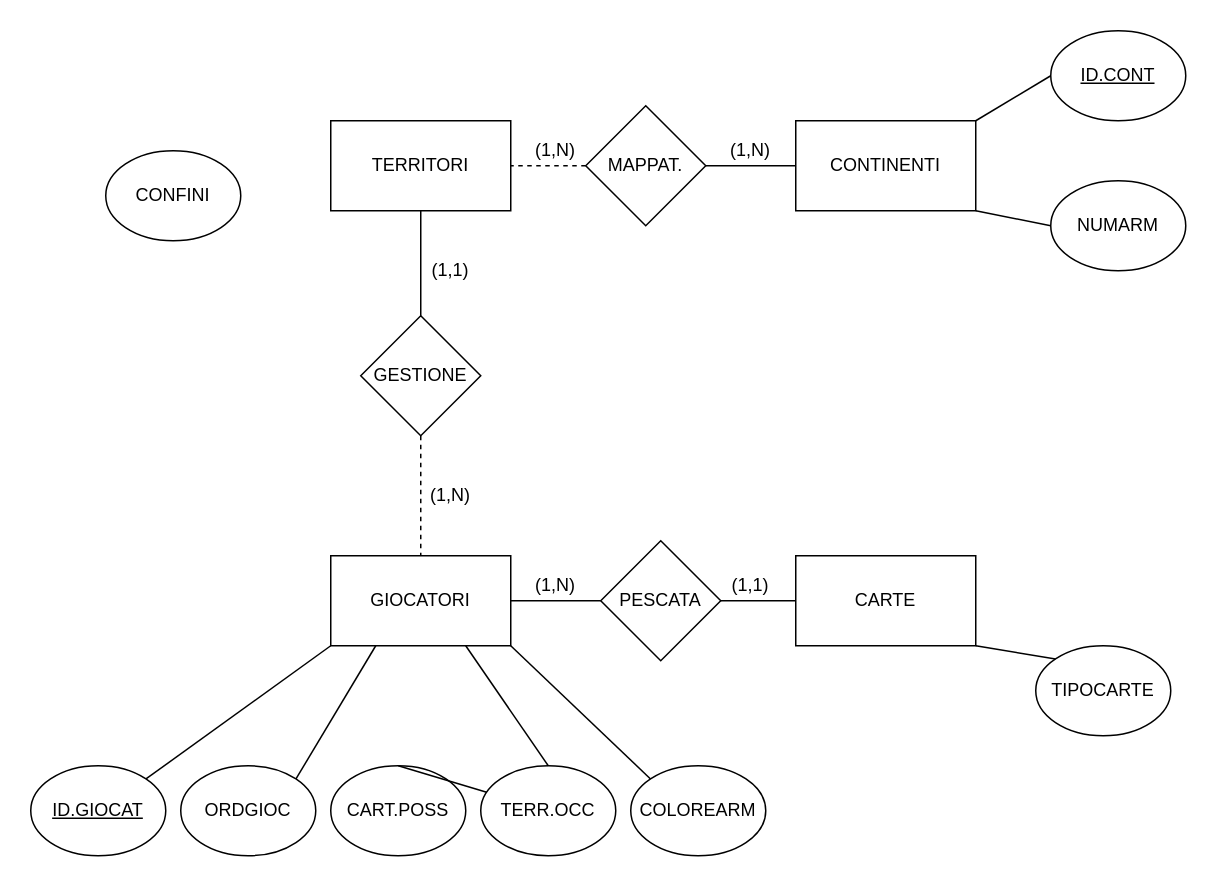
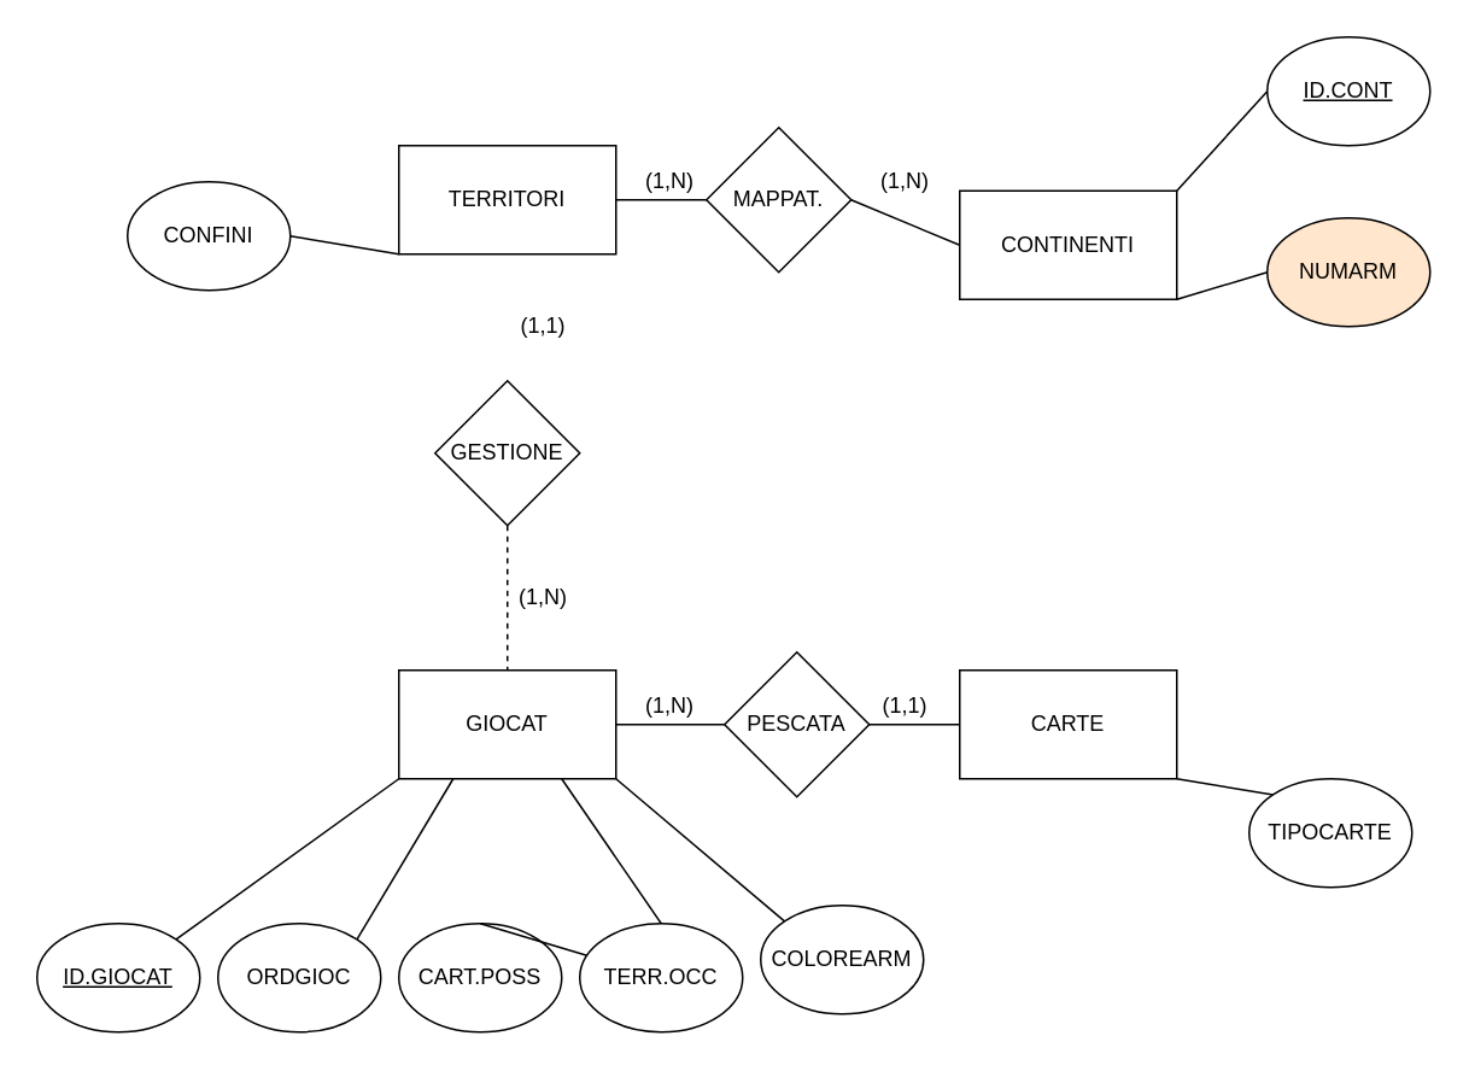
- <mxCell id="7" value="" style="endArrow=none;html=1;entryX=1;entryY=0.5;entryDx=0;entryDy=0;exitX=0;exitY=0.5;exitDx=0;exitDy=0;dashed=1;" edge="1" parent="1" source="6" target="4"><mxGeometry width="50" height="50" relative="1" as="geometry"><mxPoint x="460" y="330" as="sourcePoint" /><mxPoint x="510" y="280" as="targetPoint" /></mxGeometry></mxCell>
+ <mxCell id="7" value="" style="endArrow=none;html=1;entryX=1;entryY=0.5;entryDx=0;entryDy=0;exitX=0;exitY=0.5;exitDx=0;exitDy=0;" edge="1" parent="1" source="6" target="4"><mxGeometry width="50" height="50" relative="1" as="geometry"><mxPoint x="460" y="330" as="sourcePoint" /><mxPoint x="510" y="280" as="targetPoint" /></mxGeometry></mxCell>
- <mxCell id="5" value="CONTINENTI" style="rounded=0;whiteSpace=wrap;html=1;" vertex="1" parent="1"><mxGeometry x="530" y="80" width="120" height="60" as="geometry" /></mxCell>
+ <mxCell id="5" value="CONTINENTI" style="rounded=0;whiteSpace=wrap;html=1;" vertex="1" parent="1"><mxGeometry x="530" y="105" width="120" height="60" as="geometry" /></mxCell>
+ <mxCell id="34" value="" style="endArrow=none;html=1;entryX=0;entryY=1;entryDx=0;entryDy=0;exitX=1;exitY=0.5;exitDx=0;exitDy=0;" edge="1" parent="1" source="20" target="4"><mxGeometry width="50" height="50" relative="1" as="geometry"><mxPoint x="460" y="330" as="sourcePoint" /><mxPoint x="510" y="280" as="targetPoint" /></mxGeometry></mxCell>
- <mxCell id="21" value="NUMARM" style="ellipse;whiteSpace=wrap;html=1;" vertex="1" parent="1"><mxGeometry x="700" y="120" width="90" height="60" as="geometry" /></mxCell>
+ <mxCell id="21" value="NUMARM" style="ellipse;whiteSpace=wrap;html=1;fillColor=#ffe6cc;" vertex="1" parent="1"><mxGeometry x="700" y="120" width="90" height="60" as="geometry" /></mxCell>
- <mxCell id="18" value="" style="endArrow=none;html=1;entryX=0.5;entryY=1;entryDx=0;entryDy=0;" edge="1" parent="1" source="16" target="4"><mxGeometry width="50" height="50" relative="1" as="geometry"><mxPoint x="460" y="330" as="sourcePoint" /><mxPoint x="510" y="280" as="targetPoint" /></mxGeometry></mxCell>
- <mxCell id="2" value="GIOCATORI" style="rounded=0;whiteSpace=wrap;html=1;" vertex="1" parent="1"><mxGeometry x="220" y="370" width="120" height="60" as="geometry" /></mxCell>
+ <mxCell id="2" value="GIOCAT" style="rounded=0;whiteSpace=wrap;html=1;" vertex="1" parent="1"><mxGeometry x="220" y="370" width="120" height="60" as="geometry" /></mxCell>
- <mxCell id="23" value="COLOREARM" style="ellipse;whiteSpace=wrap;html=1;" vertex="1" parent="1"><mxGeometry x="420" y="510" width="90" height="60" as="geometry" /></mxCell>
+ <mxCell id="23" value="COLOREARM" style="ellipse;whiteSpace=wrap;html=1;" vertex="1" parent="1"><mxGeometry x="420" y="500" width="90" height="60" as="geometry" /></mxCell>
